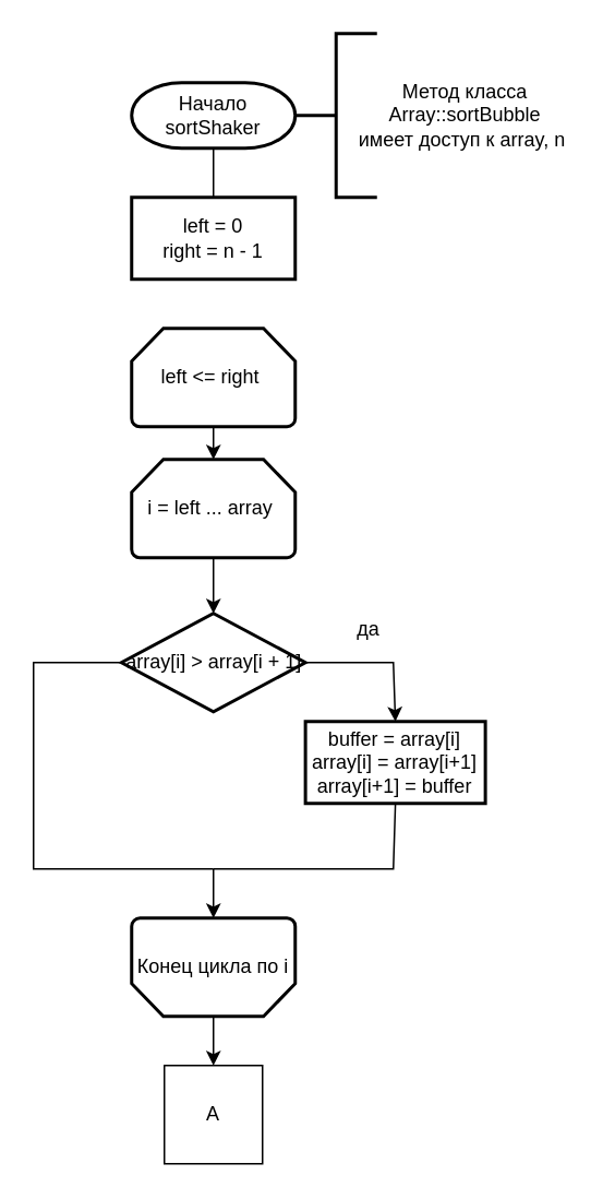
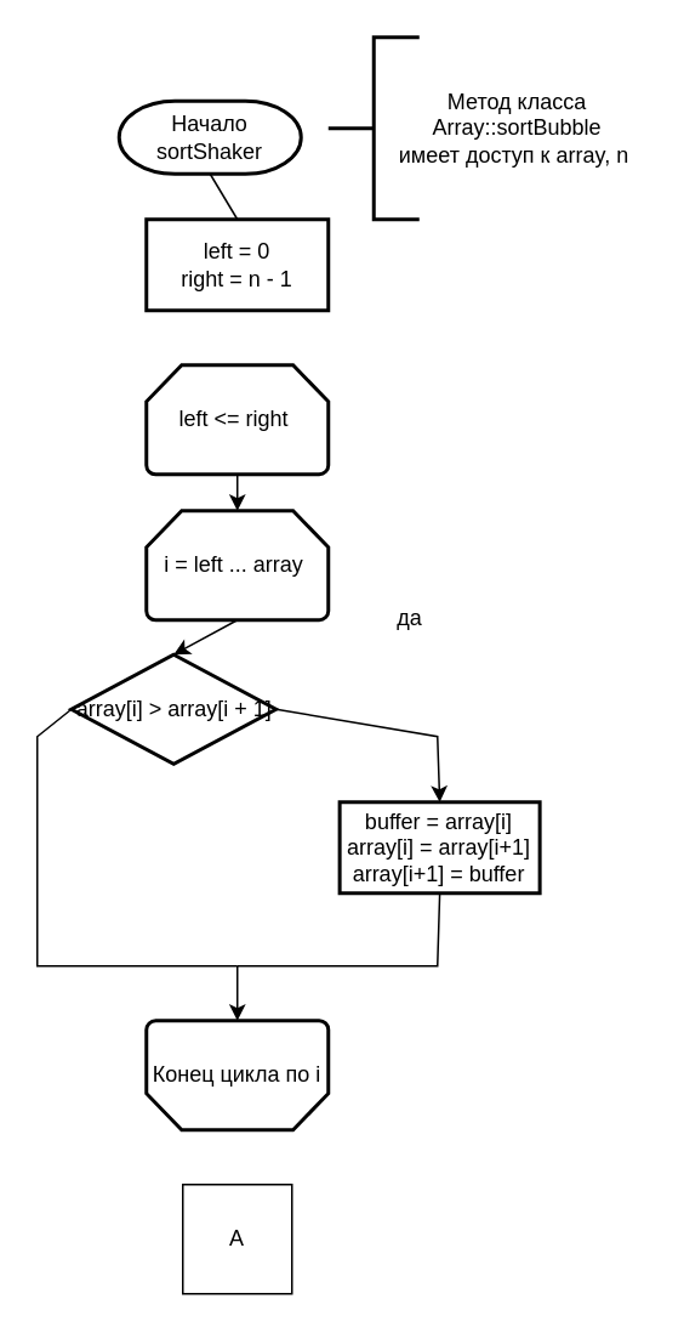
- <mxCell id="2" value="Начало sortShaker" style="strokeWidth=2;html=1;shape=mxgraph.flowchart.terminator;whiteSpace=wrap;" parent="1" vertex="1"><mxGeometry x="80" y="50" width="100" height="40" as="geometry" /></mxCell>
+ <mxCell id="2" value="Начало sortShaker" style="strokeWidth=2;html=1;shape=mxgraph.flowchart.terminator;whiteSpace=wrap;" parent="1" vertex="1"><mxGeometry x="65" y="55" width="100" height="40" as="geometry" /></mxCell>
- <mxCell id="14" value="да&lt;br&gt;" style="text;html=1;strokeColor=none;fillColor=none;align=center;verticalAlign=middle;whiteSpace=wrap;rounded=0;" parent="1" vertex="1"><mxGeometry x="205" y="374" width="40" height="20" as="geometry" /></mxCell>
+ <mxCell id="14" value="да&lt;br&gt;" style="text;html=1;strokeColor=none;fillColor=none;align=center;verticalAlign=middle;whiteSpace=wrap;rounded=0;" parent="1" vertex="1"><mxGeometry x="205" y="329" width="40" height="20" as="geometry" /></mxCell>
- <mxCell id="5" value="array[i] &amp;gt; array[i + 1]" style="strokeWidth=2;html=1;shape=mxgraph.flowchart.decision;whiteSpace=wrap;fillColor=none;" parent="1" vertex="1"><mxGeometry x="73.75" y="374" width="112.5" height="60" as="geometry" /></mxCell>
+ <mxCell id="5" value="array[i] &amp;gt; array[i + 1]" style="strokeWidth=2;html=1;shape=mxgraph.flowchart.decision;whiteSpace=wrap;fillColor=none;" parent="1" vertex="1"><mxGeometry x="38.75" y="359" width="112.5" height="60" as="geometry" /></mxCell>
- <mxCell id="17" value="" style="endArrow=classic;html=1;exitX=0.5;exitY=0;exitDx=0;exitDy=0;exitPerimeter=0;entryX=0.5;entryY=0;entryDx=0;entryDy=0;" parent="1" source="4" edge="1" target="20"><mxGeometry width="50" height="50" relative="1" as="geometry"><mxPoint x="160" y="700" as="sourcePoint" /><mxPoint x="130" y="640" as="targetPoint" /></mxGeometry></mxCell>
